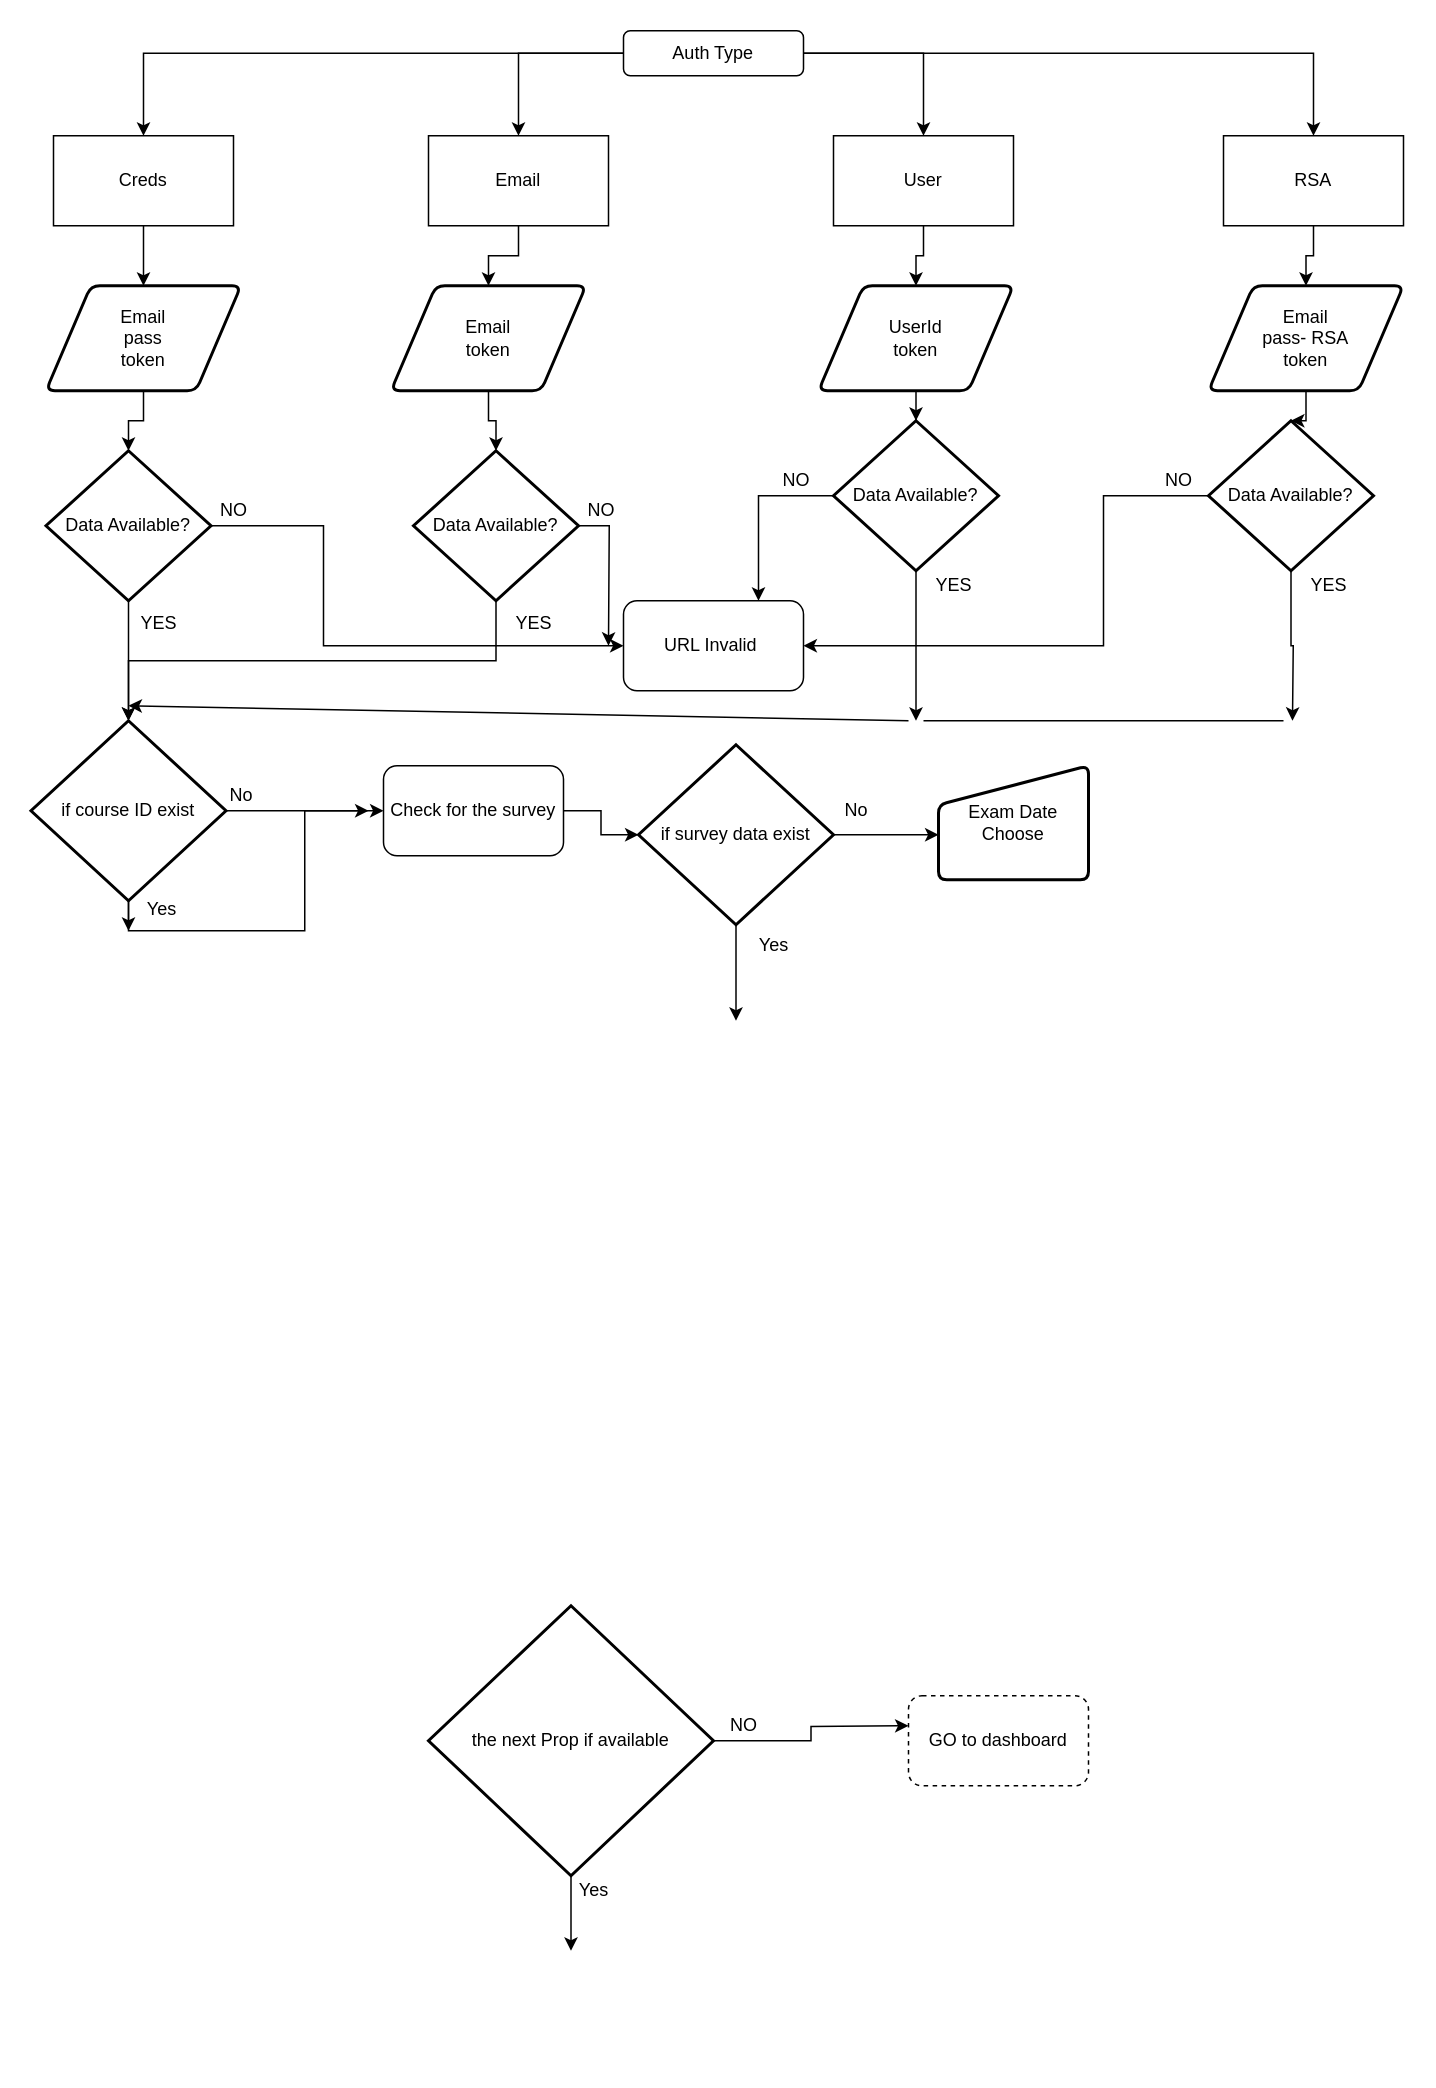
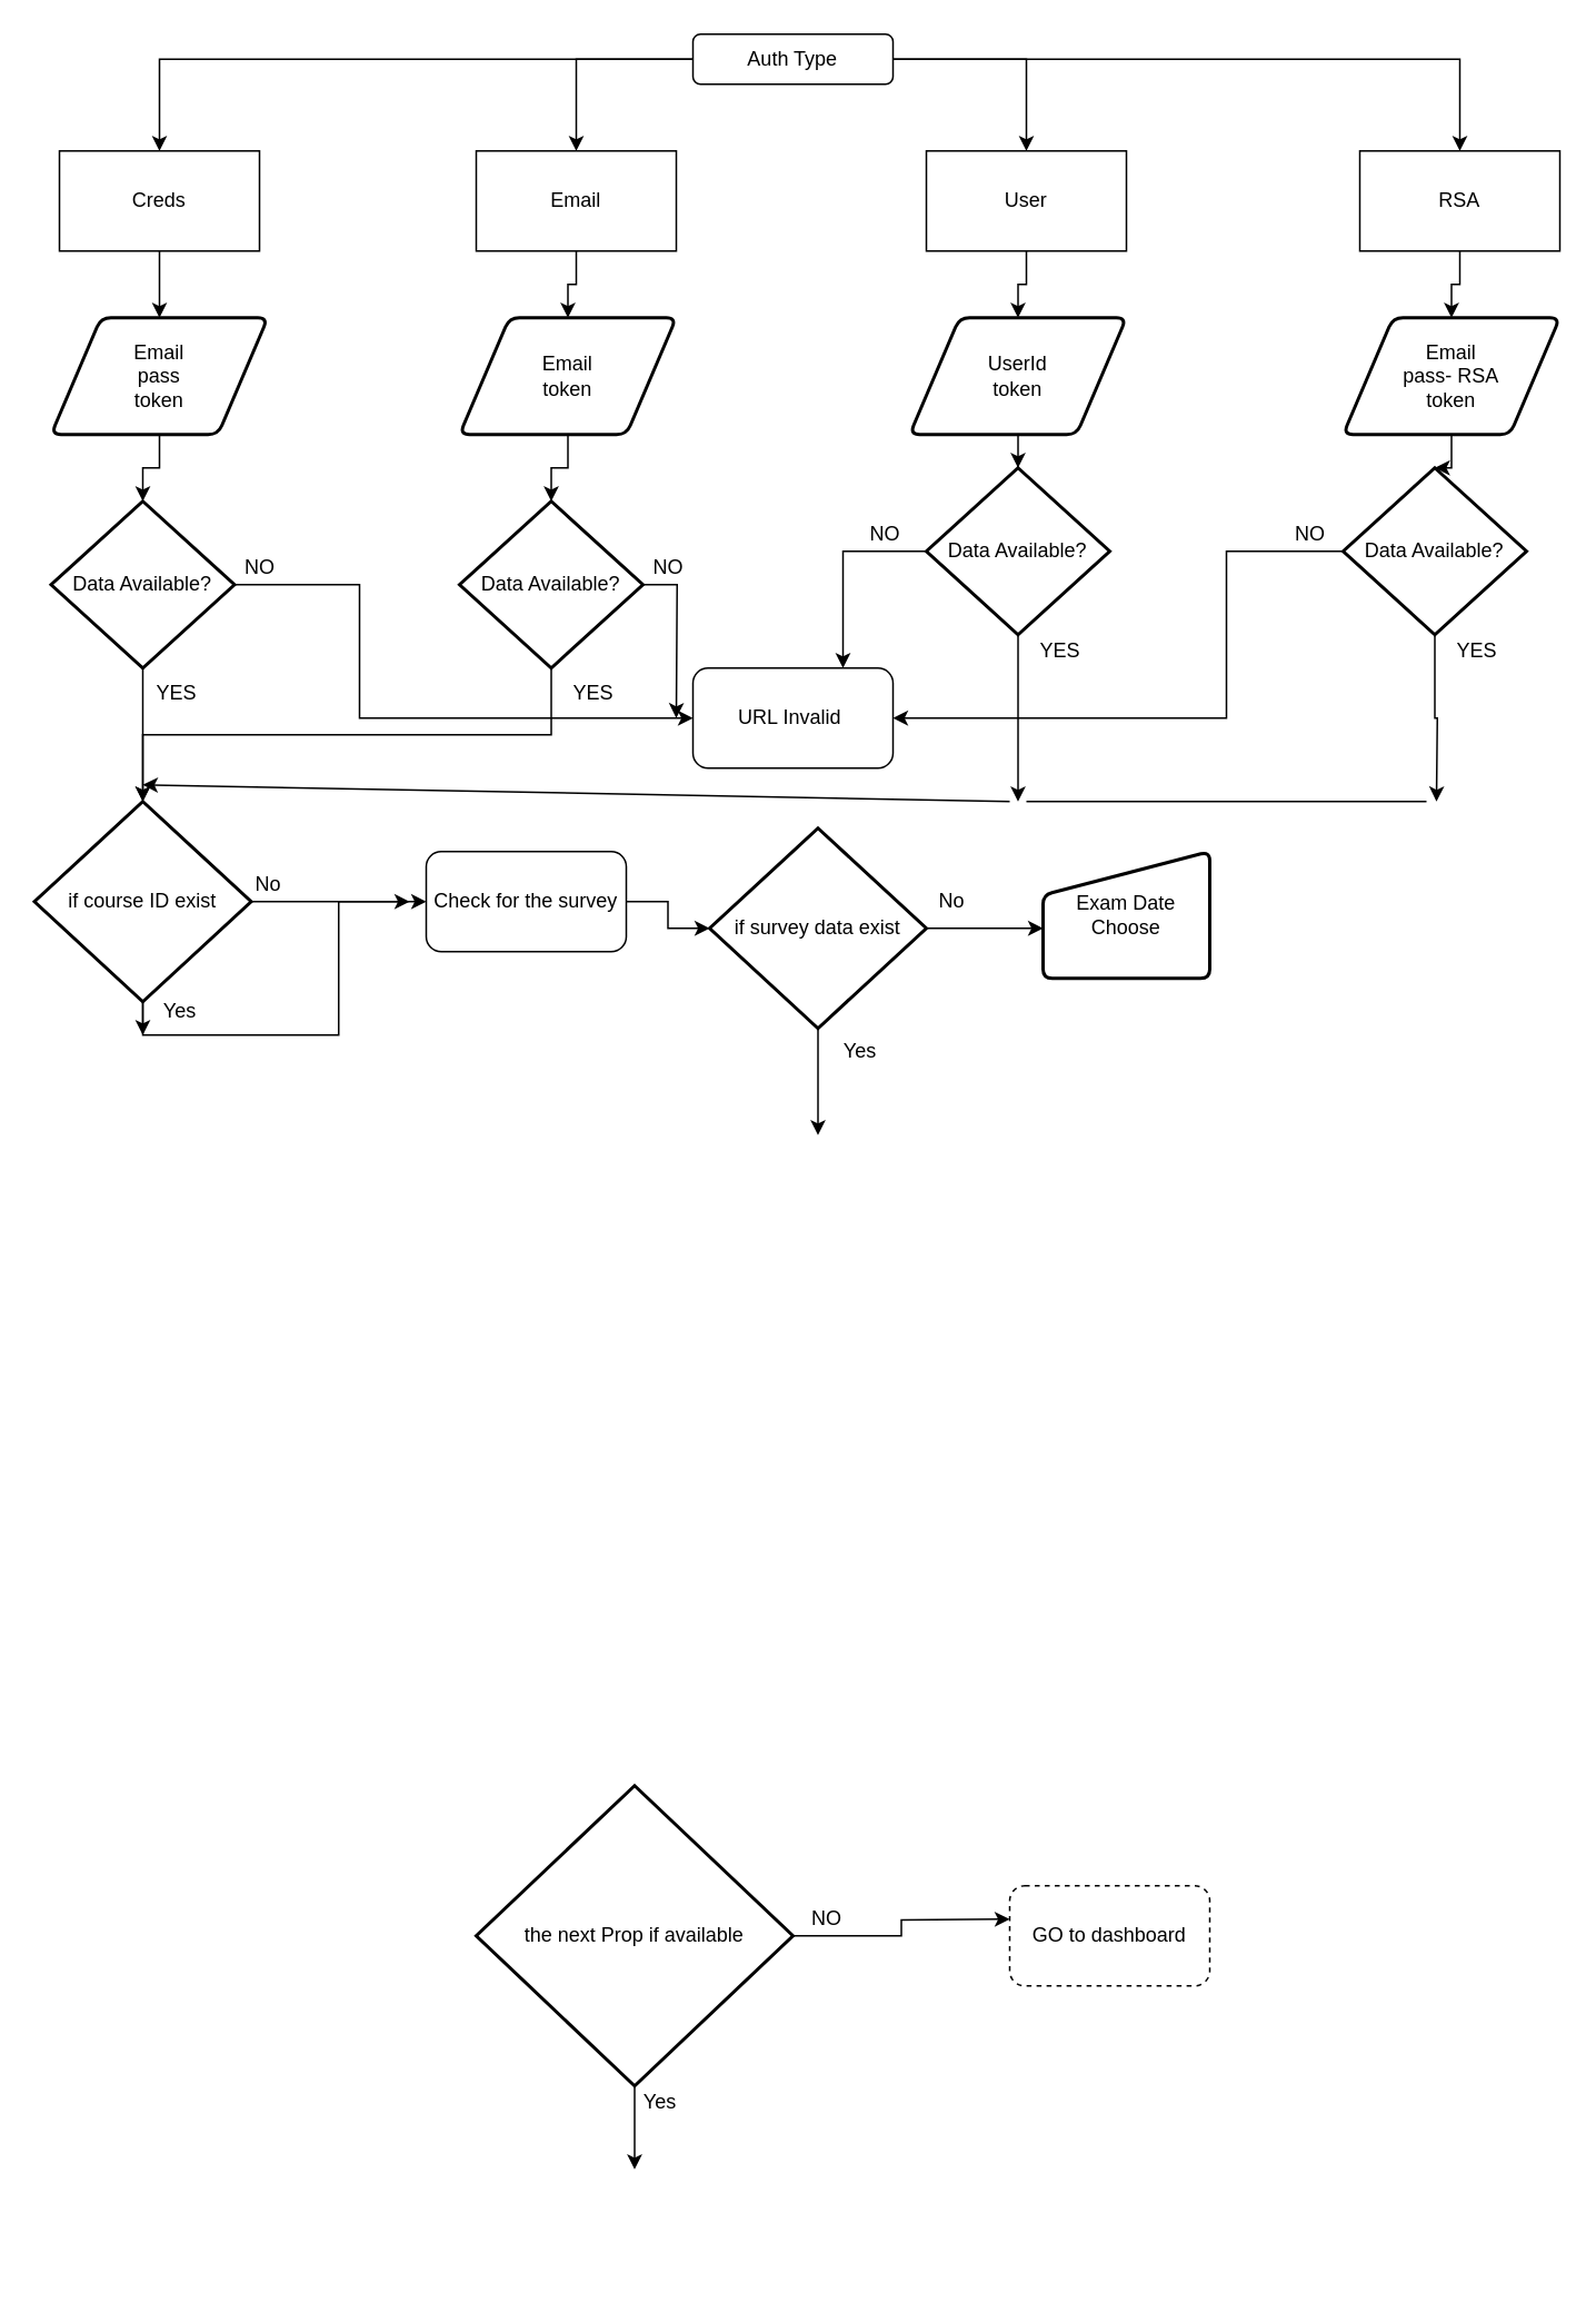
- <mxCell id="18" value="Email&lt;br&gt;token" style="shape=parallelogram;html=1;strokeWidth=2;perimeter=parallelogramPerimeter;whiteSpace=wrap;rounded=1;arcSize=12;size=0.23;" vertex="1" parent="1"><mxGeometry x="260" y="190" width="130" height="70" as="geometry" /></mxCell>
+ <mxCell id="18" value="Email&lt;br&gt;token" style="shape=parallelogram;html=1;strokeWidth=2;perimeter=parallelogramPerimeter;whiteSpace=wrap;rounded=1;arcSize=12;size=0.23;" vertex="1" parent="1"><mxGeometry x="275" y="190" width="130" height="70" as="geometry" /></mxCell>
